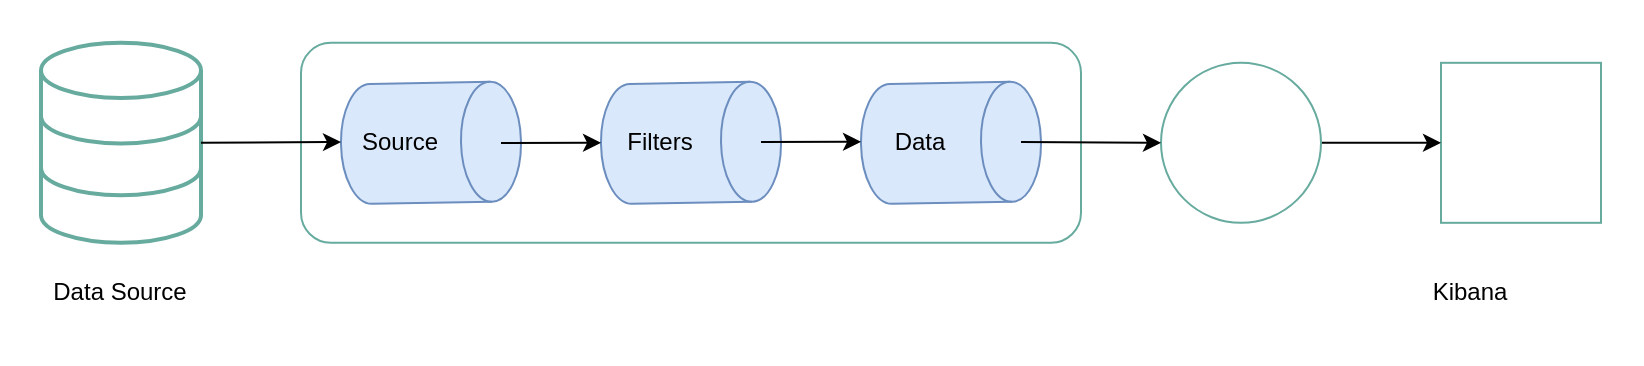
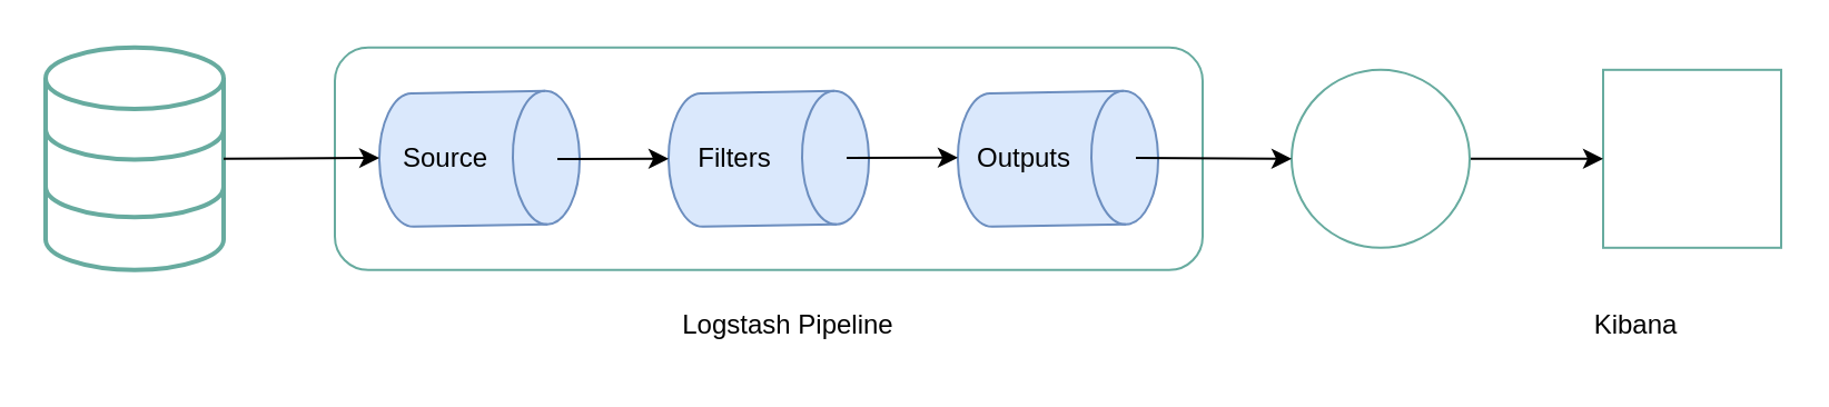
- <mxCell id="10" value="Data" style="text;html=1;strokeColor=none;fillColor=none;align=center;verticalAlign=middle;whiteSpace=wrap;rounded=0;" vertex="1" parent="1"><mxGeometry x="430" y="55.91" width="60" height="30" as="geometry" /></mxCell>
+ <mxCell id="10" value="Outputs" style="text;html=1;strokeColor=none;fillColor=none;align=center;verticalAlign=middle;whiteSpace=wrap;rounded=0;" vertex="1" parent="1"><mxGeometry x="430" y="55.91" width="60" height="30" as="geometry" /></mxCell>
- <mxCell id="19" value="Data Source" style="text;html=1;strokeColor=none;fillColor=none;align=center;verticalAlign=middle;whiteSpace=wrap;rounded=0;" vertex="1" parent="1"><mxGeometry x="20" y="131" width="80" height="30" as="geometry" /></mxCell>
+ <mxCell id="16" value="Logstash Pipeline" style="text;html=1;strokeColor=none;fillColor=none;align=center;verticalAlign=middle;whiteSpace=wrap;rounded=0;" vertex="1" parent="1"><mxGeometry x="291" y="131" width="126" height="30" as="geometry" /></mxCell>
